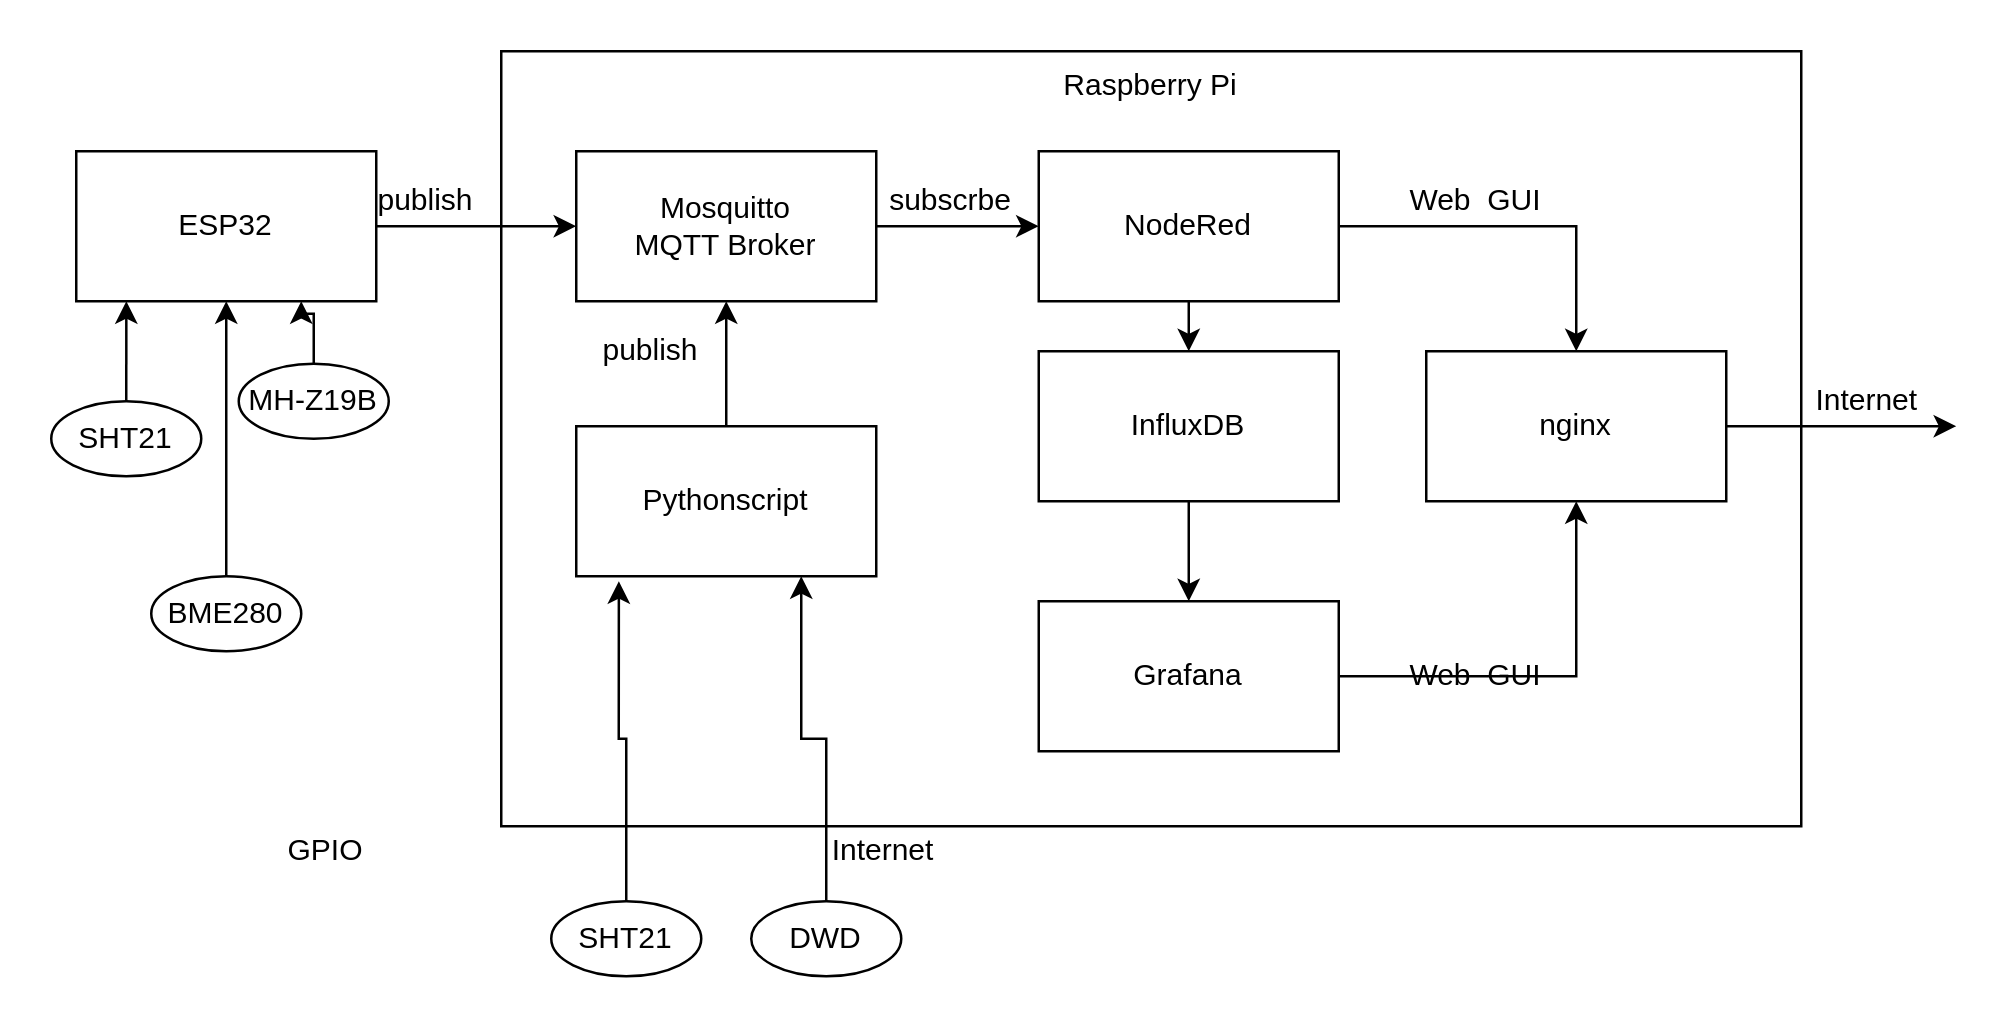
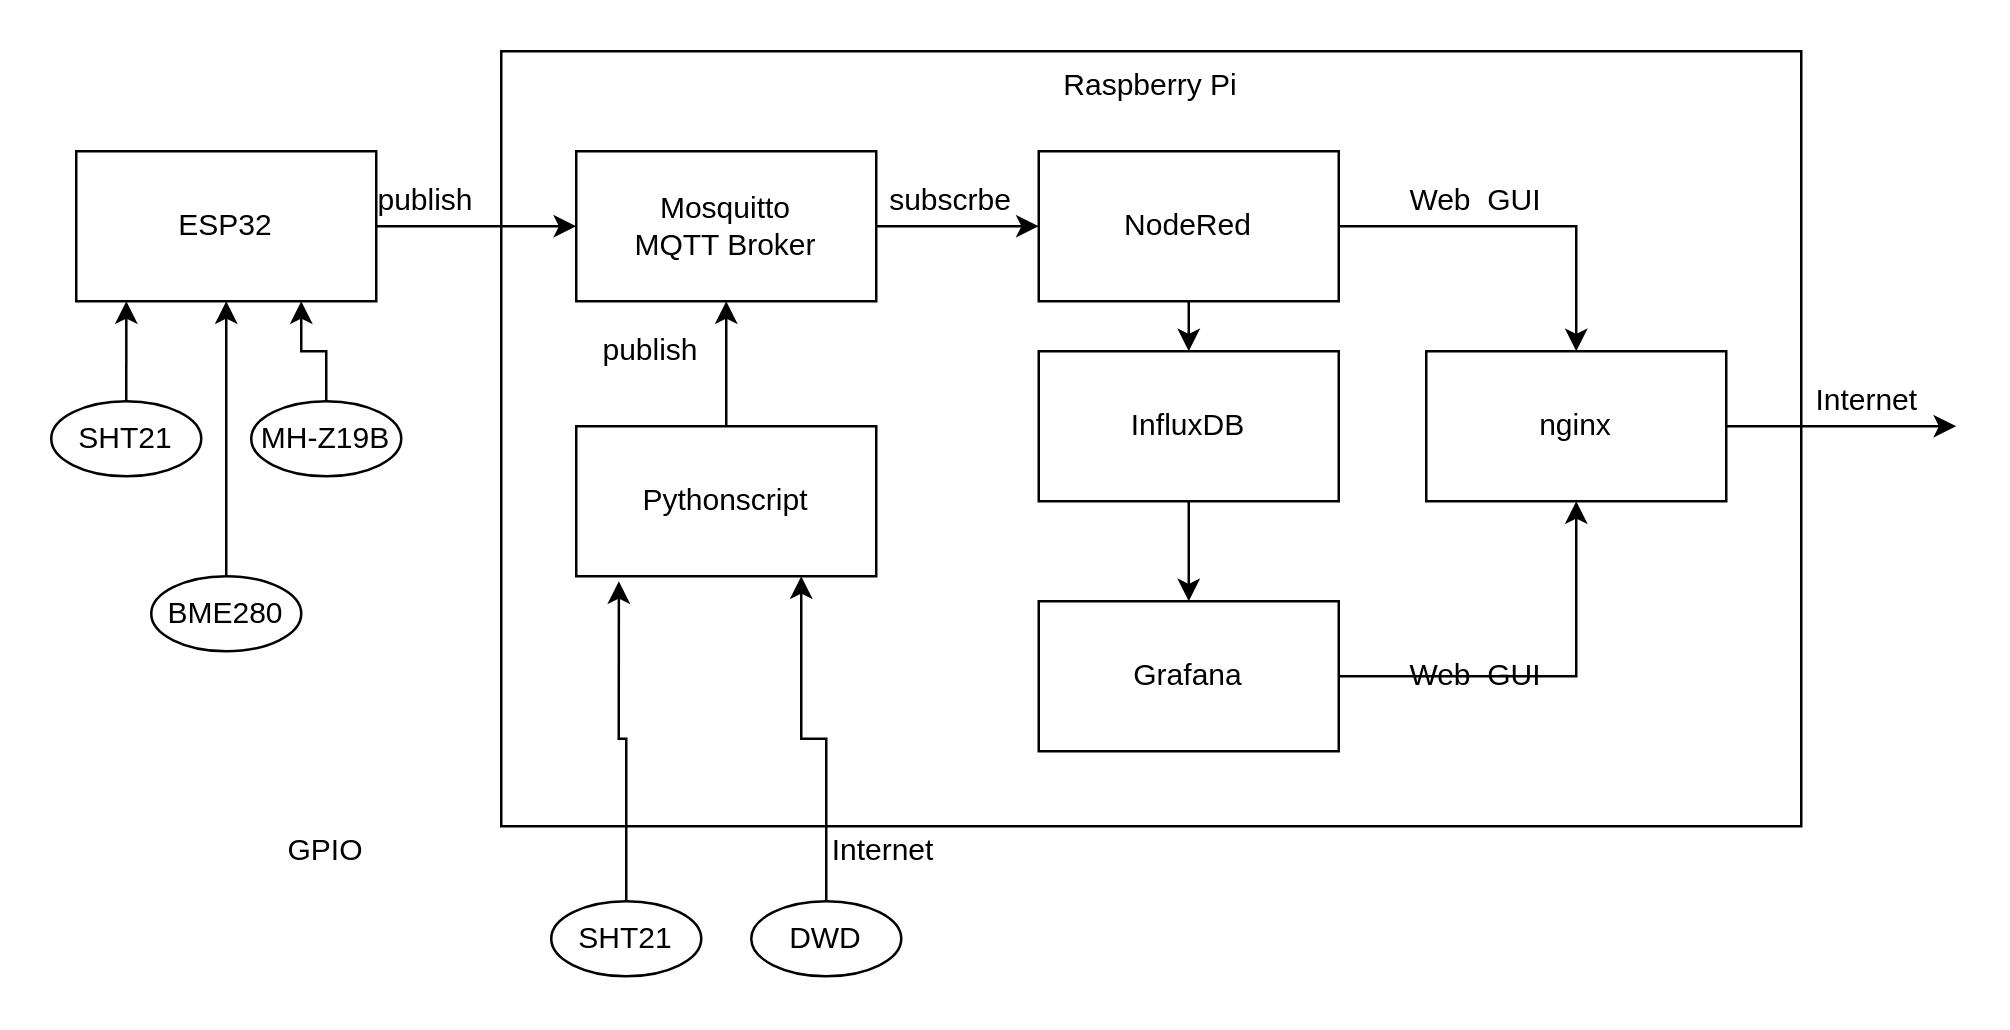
- <mxCell id="31" value="MH-Z19B" style="ellipse;whiteSpace=wrap;html=1;" vertex="1" parent="1"><mxGeometry x="95" y="145" width="60" height="30" as="geometry" /></mxCell>
+ <mxCell id="31" value="MH-Z19B" style="ellipse;whiteSpace=wrap;html=1;" vertex="1" parent="1"><mxGeometry x="100" y="160" width="60" height="30" as="geometry" /></mxCell>
